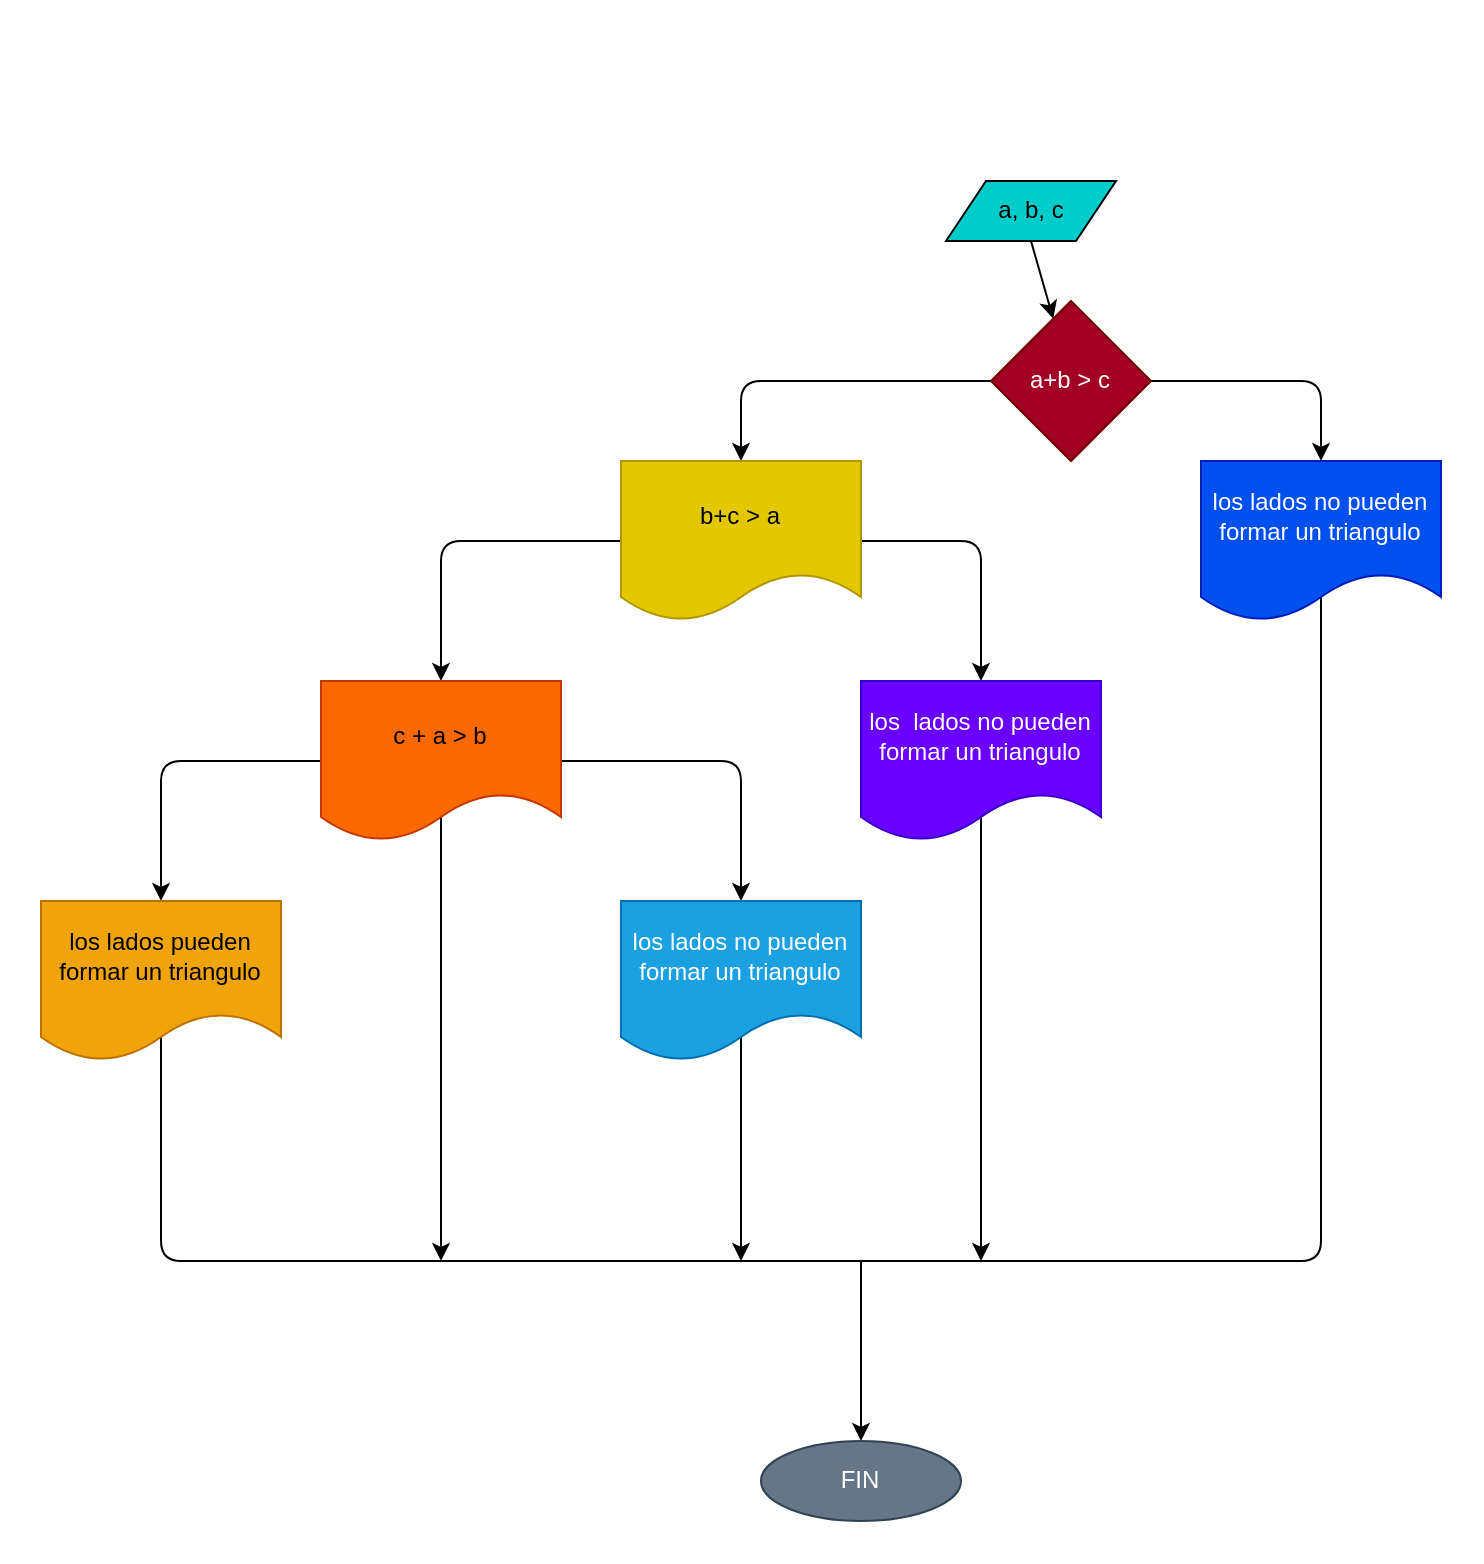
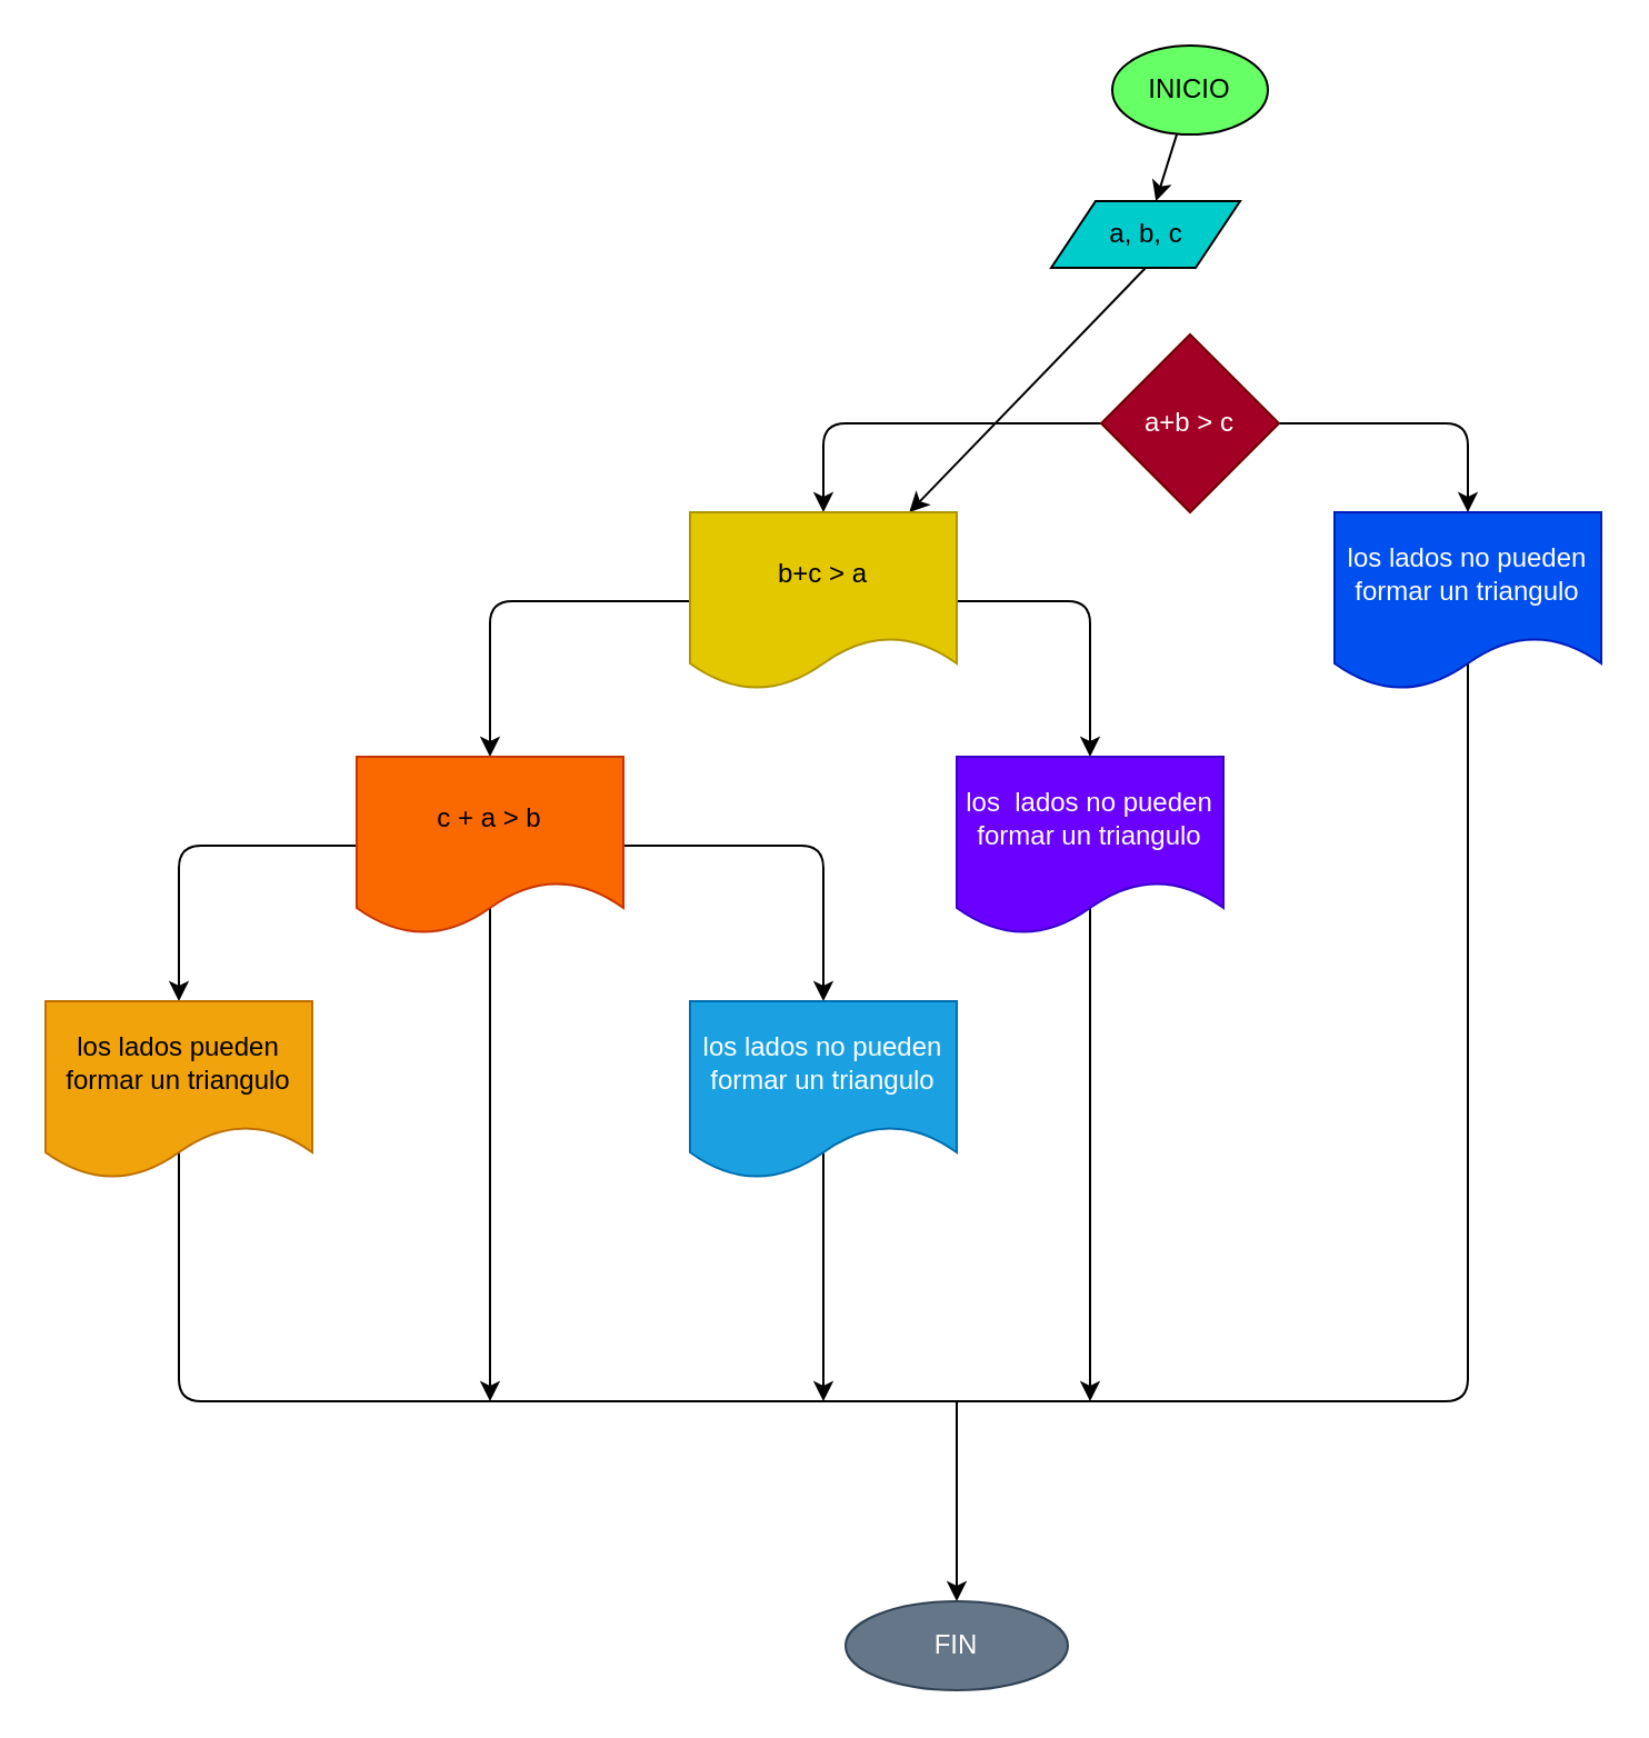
+ <mxCell id="3" value="INICIO" style="ellipse;whiteSpace=wrap;html=1;fillColor=#66FF66;" parent="1" vertex="1"><mxGeometry x="500" y="20" width="70" height="40" as="geometry" /></mxCell>
+ <mxCell id="2" value="" style="edgeStyle=none;html=1;" parent="1" source="3" target="5" edge="1"><mxGeometry relative="1" as="geometry" /></mxCell>
- <mxCell id="4" style="edgeStyle=none;html=1;exitX=0.5;exitY=1;exitDx=0;exitDy=0;" edge="1" parent="1" source="5" target="8"><mxGeometry relative="1" as="geometry" /></mxCell>
+ <mxCell id="4" style="edgeStyle=none;html=1;exitX=0.5;exitY=1;exitDx=0;exitDy=0;" edge="1" parent="1" source="5" target="13"><mxGeometry relative="1" as="geometry" /></mxCell>
